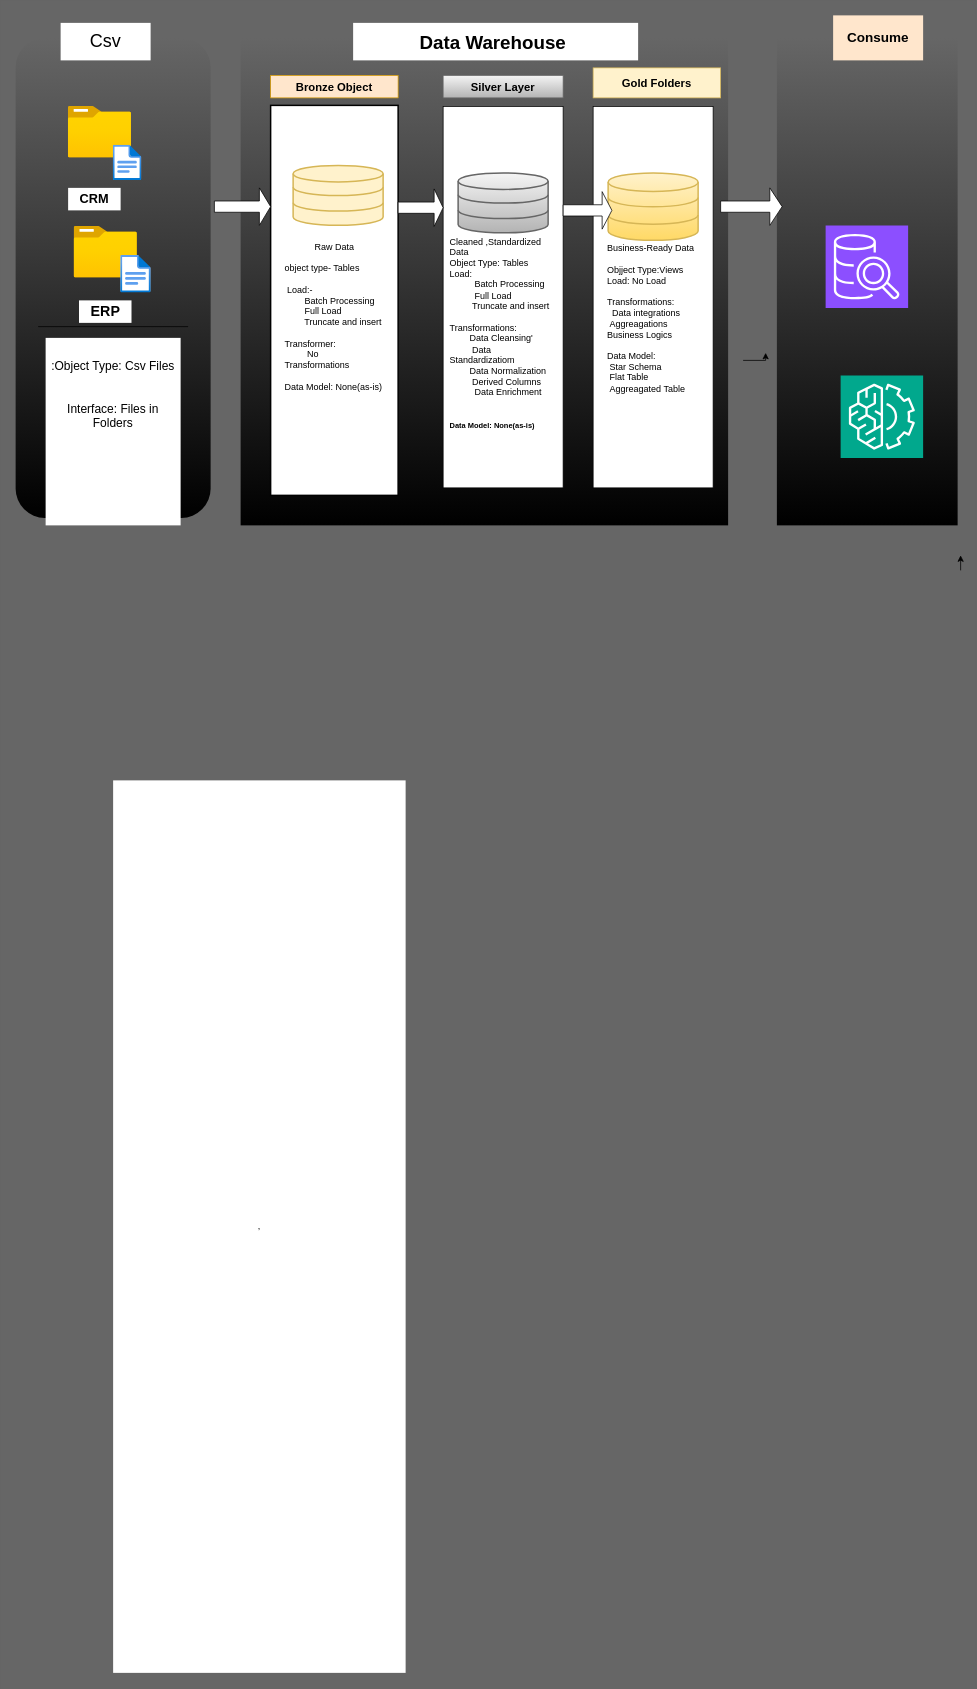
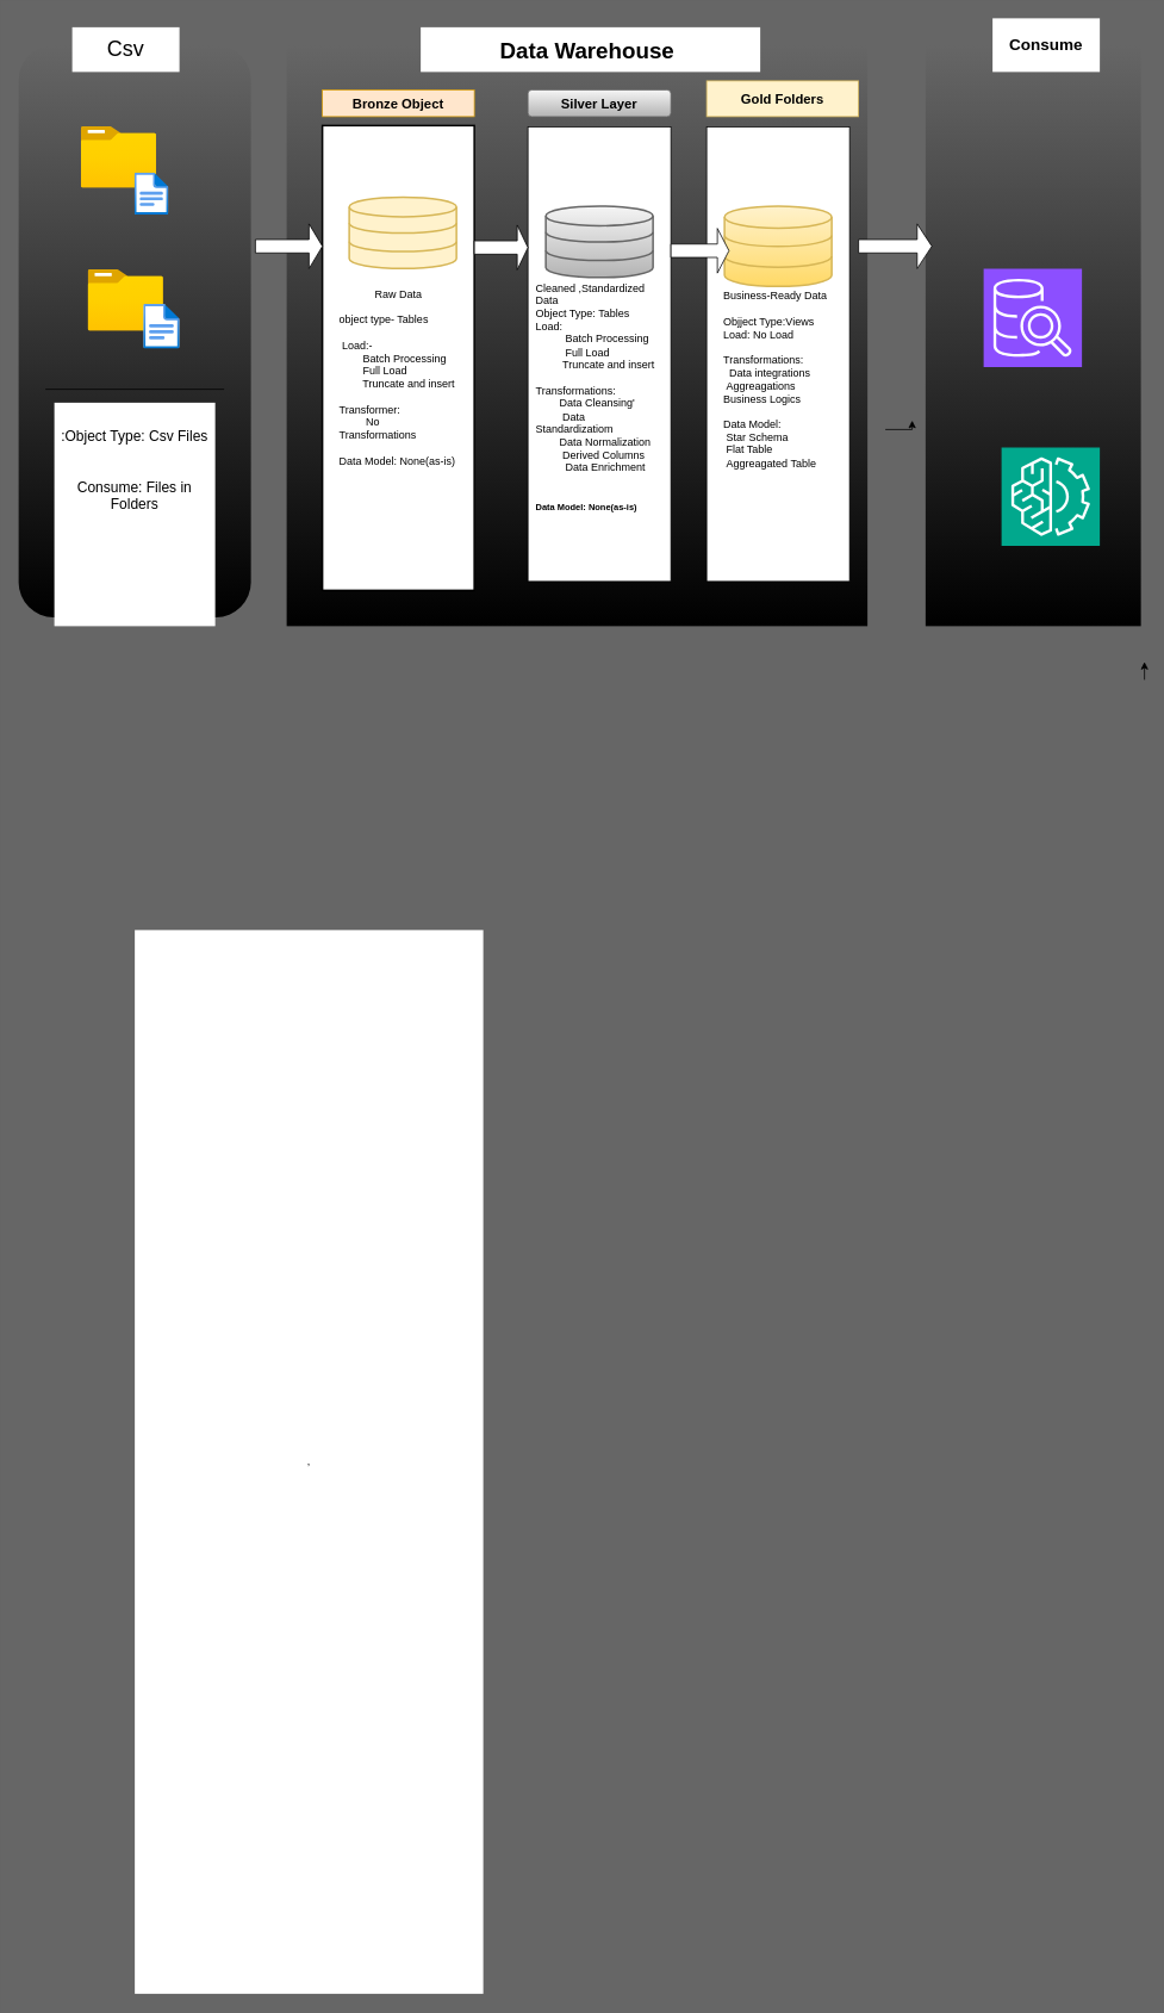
- <mxCell id="24" value="&lt;b&gt;&lt;font style=&quot;font-size: 18px;&quot;&gt;Consume&lt;/font&gt;&lt;/b&gt;" style="rounded=0;whiteSpace=wrap;html=1;strokeColor=none;fontSize=13;fillColor=#ffe6cc;" parent="1" vertex="1"><mxGeometry x="1110" y="20" width="120" height="60" as="geometry" /></mxCell>
+ <mxCell id="24" value="&lt;b&gt;&lt;font style=&quot;font-size: 18px;&quot;&gt;Consume&lt;/font&gt;&lt;/b&gt;" style="rounded=0;whiteSpace=wrap;html=1;strokeColor=none;fontSize=13;" parent="1" vertex="1"><mxGeometry x="1110" y="20" width="120" height="60" as="geometry" /></mxCell>
- <mxCell id="15" value="Silver Layer" style="rounded=0;whiteSpace=wrap;html=1;fillColor=#f5f5f5;strokeColor=#666666;gradientColor=#b3b3b3;fontStyle=1;fontSize=15;" parent="1" vertex="1"><mxGeometry x="590" y="100" width="160" height="30" as="geometry" /></mxCell>
+ <mxCell id="15" value="Silver Layer" style="whiteSpace=wrap;html=1;fillColor=#f5f5f5;strokeColor=#666666;gradientColor=#b3b3b3;fontStyle=1;fontSize=15;rounded=1;" parent="1" vertex="1"><mxGeometry x="590" y="100" width="160" height="30" as="geometry" /></mxCell>
- <mxCell id="21" value="&lt;font style=&quot;font-size: 17px;&quot;&gt;&lt;b&gt;CRM&lt;/b&gt;&lt;/font&gt;" style="rounded=0;whiteSpace=wrap;html=1;strokeColor=none;" parent="1" vertex="1"><mxGeometry x="90" y="250" width="70" height="30" as="geometry" /></mxCell>
- <mxCell id="22" value="ERP" style="rounded=0;whiteSpace=wrap;html=1;strokeColor=none;fontStyle=1;fontSize=19;" parent="1" vertex="1"><mxGeometry x="104.5" y="400" width="70" height="30" as="geometry" /></mxCell>
- <mxCell id="37" value=":Object Type: Csv Files&lt;div&gt;&lt;br&gt;&lt;/div&gt;&lt;div&gt;&lt;br&gt;&lt;/div&gt;&lt;div style=&quot;&quot;&gt;Interface: Files in Folders&lt;/div&gt;" style="rounded=0;whiteSpace=wrap;html=1;strokeColor=none;spacingTop=-101;fontSize=16;fontStyle=0;align=center;" parent="1" vertex="1"><mxGeometry x="60" y="450" width="180" height="250" as="geometry" /></mxCell>
+ <mxCell id="37" value=":Object Type: Csv Files&lt;div&gt;&lt;br&gt;&lt;/div&gt;&lt;div&gt;&lt;br&gt;&lt;/div&gt;&lt;div style=&quot;&quot;&gt;Consume: Files in Folders&lt;/div&gt;" style="rounded=0;whiteSpace=wrap;html=1;strokeColor=none;spacingTop=-101;fontSize=16;fontStyle=0;align=center;" parent="1" vertex="1"><mxGeometry x="60" y="450" width="180" height="250" as="geometry" /></mxCell>
